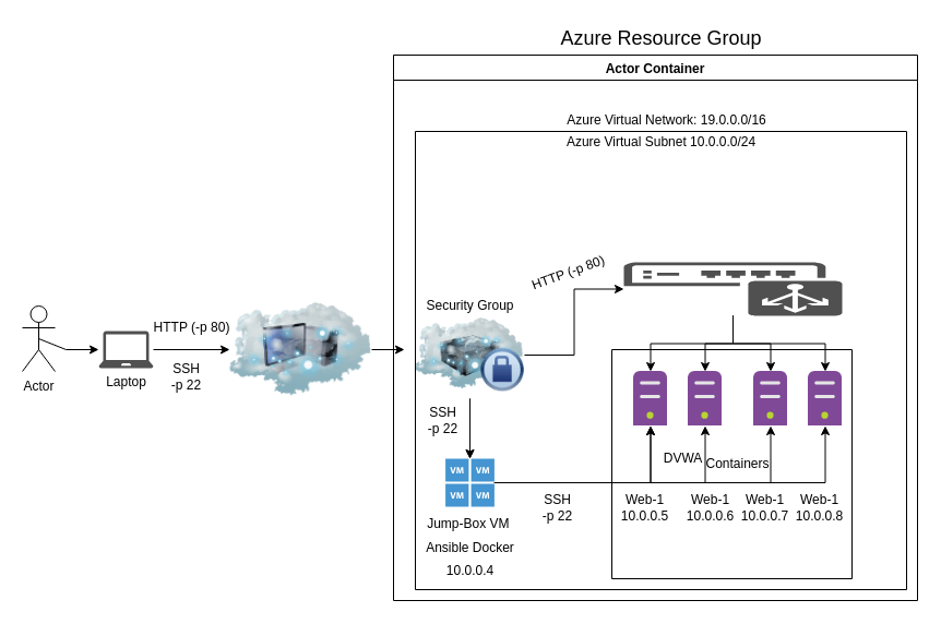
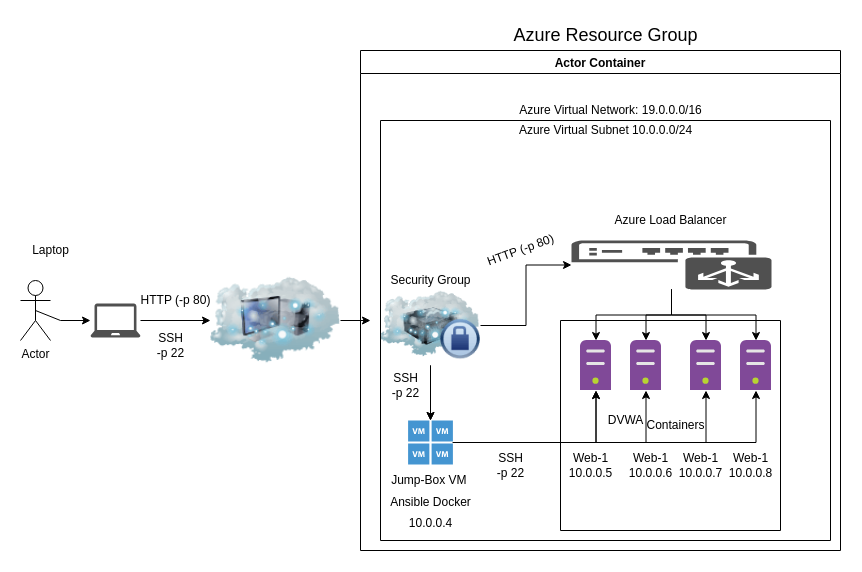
+ <mxCell id="41" value="Azure Load Balancer" style="text;html=1;align=center;verticalAlign=middle;resizable=0;points=[];autosize=1;strokeColor=none;fillColor=none;fontSize=12;" vertex="1" parent="29"><mxGeometry x="225" y="90" width="130" height="20" as="geometry" /></mxCell>
- <mxCell id="28" value="Laptop" style="text;html=1;align=center;verticalAlign=middle;resizable=0;points=[];autosize=1;strokeColor=none;fillColor=none;" vertex="1" parent="1"><mxGeometry x="90" y="340" width="50" height="20" as="geometry" /></mxCell>
+ <mxCell id="28" value="Laptop" style="text;html=1;align=center;verticalAlign=middle;resizable=0;points=[];autosize=1;strokeColor=none;fillColor=none;" vertex="1" parent="1"><mxGeometry x="25" y="240" width="50" height="20" as="geometry" /></mxCell>
